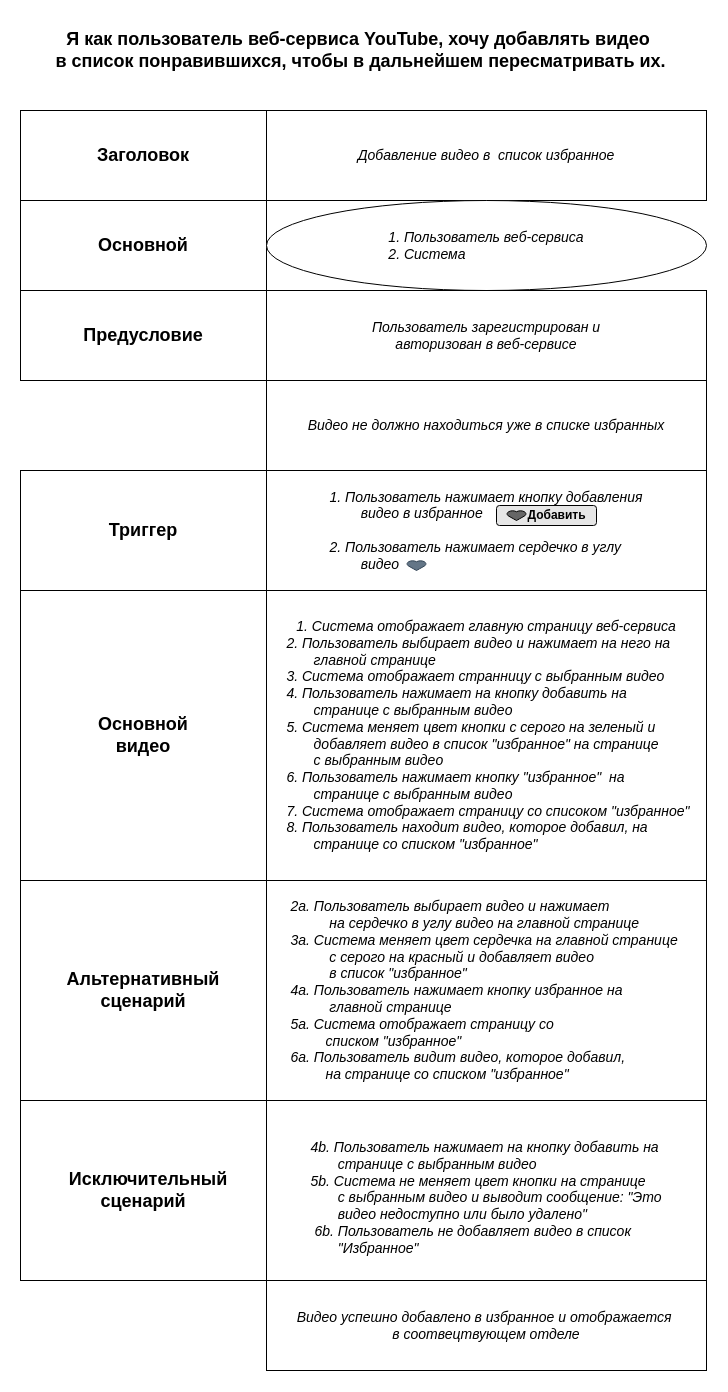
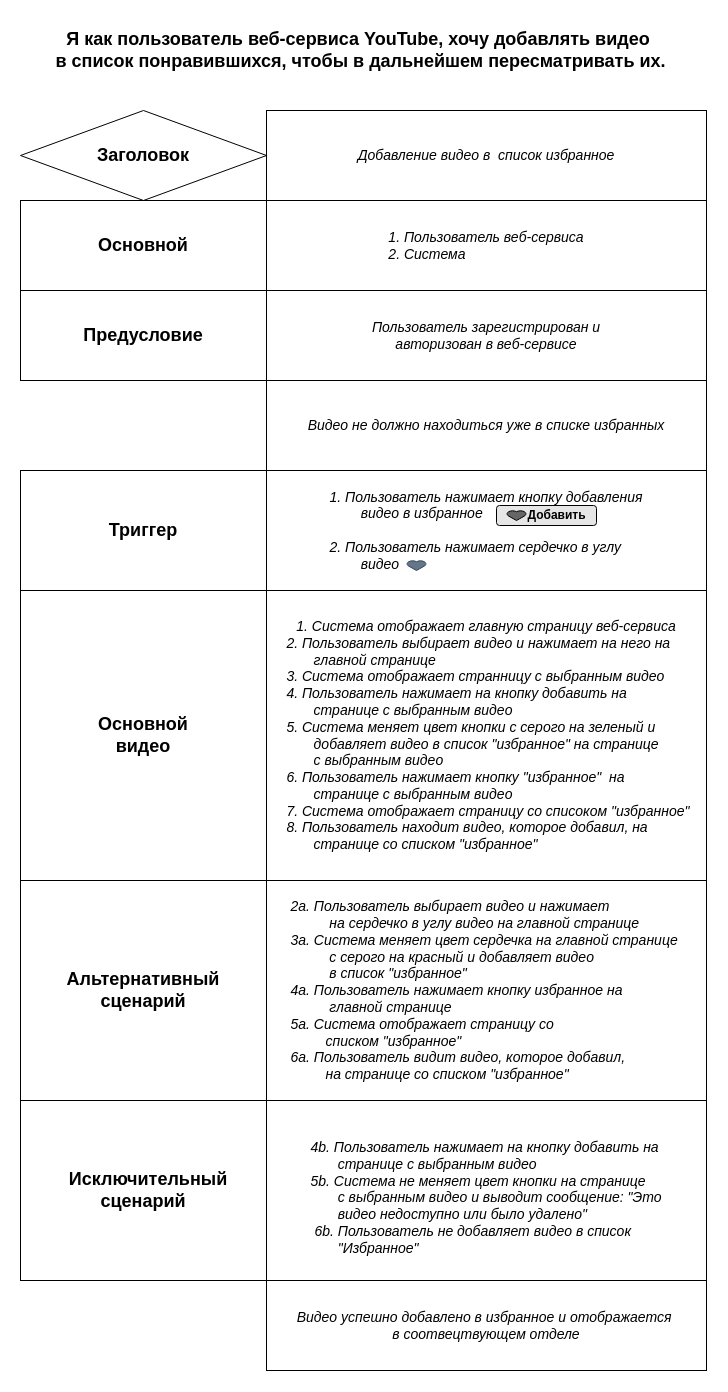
- <mxCell id="2" value="&lt;b&gt;&lt;font style=&quot;font-size: 18px;&quot;&gt;Заголовок&lt;/font&gt;&lt;/b&gt;" style="rounded=0;whiteSpace=wrap;html=1;" vertex="1" parent="1"><mxGeometry x="20" y="110" width="246" height="90" as="geometry" /></mxCell>
+ <mxCell id="2" value="&lt;b&gt;&lt;font style=&quot;font-size: 18px;&quot;&gt;Заголовок&lt;/font&gt;&lt;/b&gt;" style="rhombus;whiteSpace=wrap;html=1;" vertex="1" parent="1"><mxGeometry x="20" y="110" width="246" height="90" as="geometry" /></mxCell>
- <mxCell id="9" value="&lt;span style=&quot;font-size: 14px;&quot;&gt;&lt;i&gt;1. Пользователь веб-сервиса&lt;/i&gt;&lt;/span&gt;&lt;div style=&quot;text-align: justify;&quot;&gt;&lt;span style=&quot;font-size: 14px;&quot;&gt;&lt;i&gt;2. Cистема&lt;/i&gt;&lt;/span&gt;&lt;/div&gt;" style="ellipse;whiteSpace=wrap;html=1;" vertex="1" parent="1"><mxGeometry x="266" y="200" width="440" height="90" as="geometry" /></mxCell>
+ <mxCell id="9" value="&lt;span style=&quot;font-size: 14px;&quot;&gt;&lt;i&gt;1. Пользователь веб-сервиса&lt;/i&gt;&lt;/span&gt;&lt;div style=&quot;text-align: justify;&quot;&gt;&lt;span style=&quot;font-size: 14px;&quot;&gt;&lt;i&gt;2. Cистема&lt;/i&gt;&lt;/span&gt;&lt;/div&gt;" style="rounded=0;whiteSpace=wrap;html=1;" vertex="1" parent="1"><mxGeometry x="266" y="200" width="440" height="90" as="geometry" /></mxCell>
